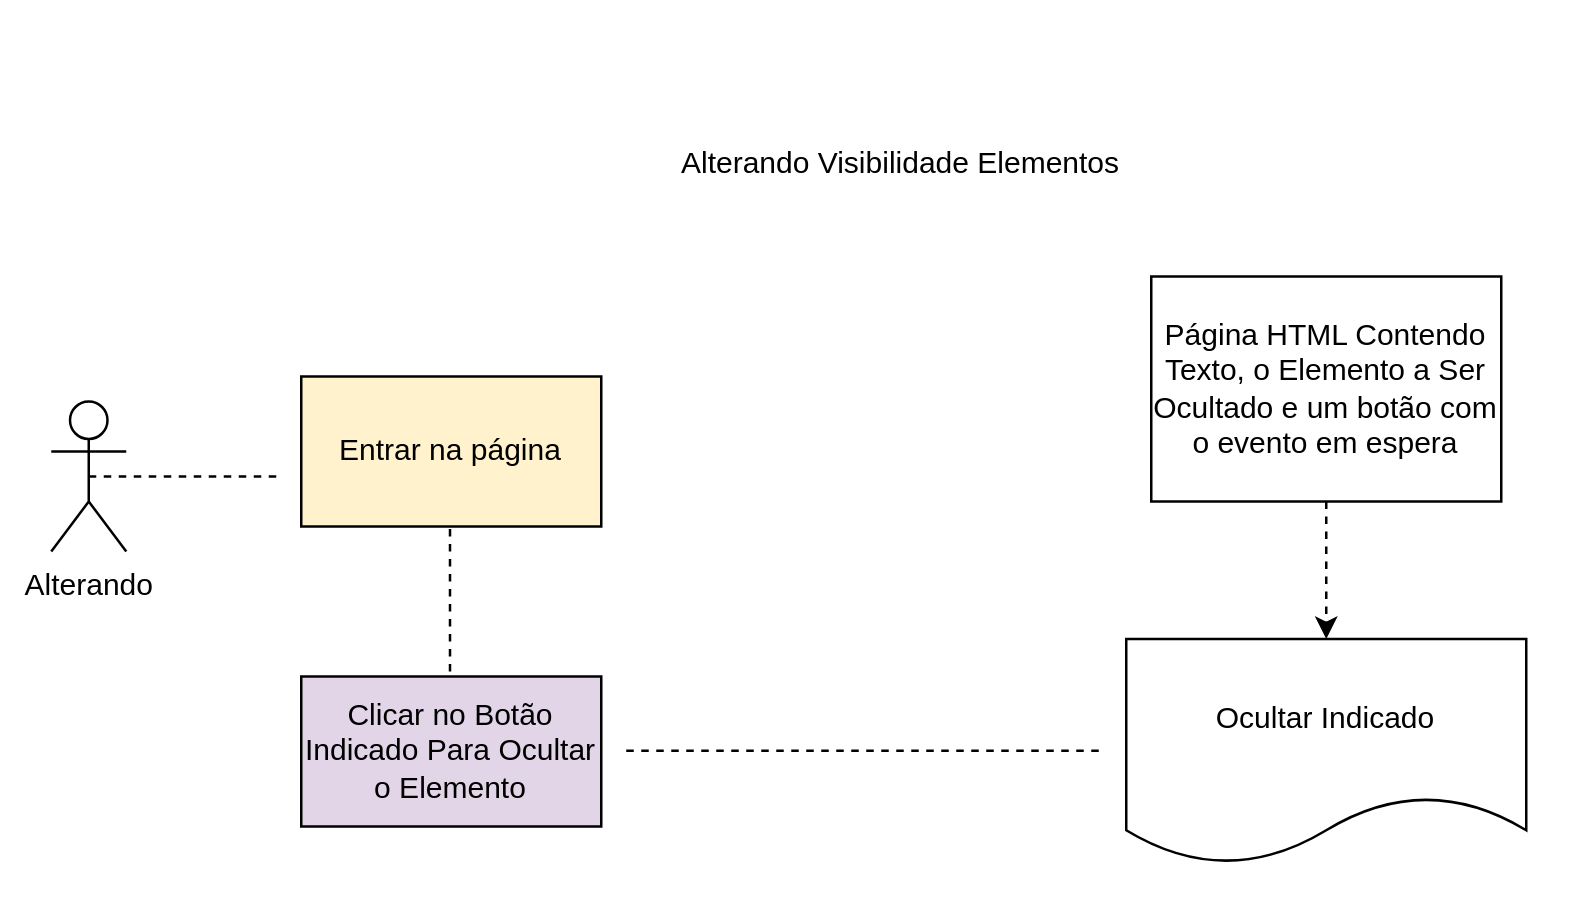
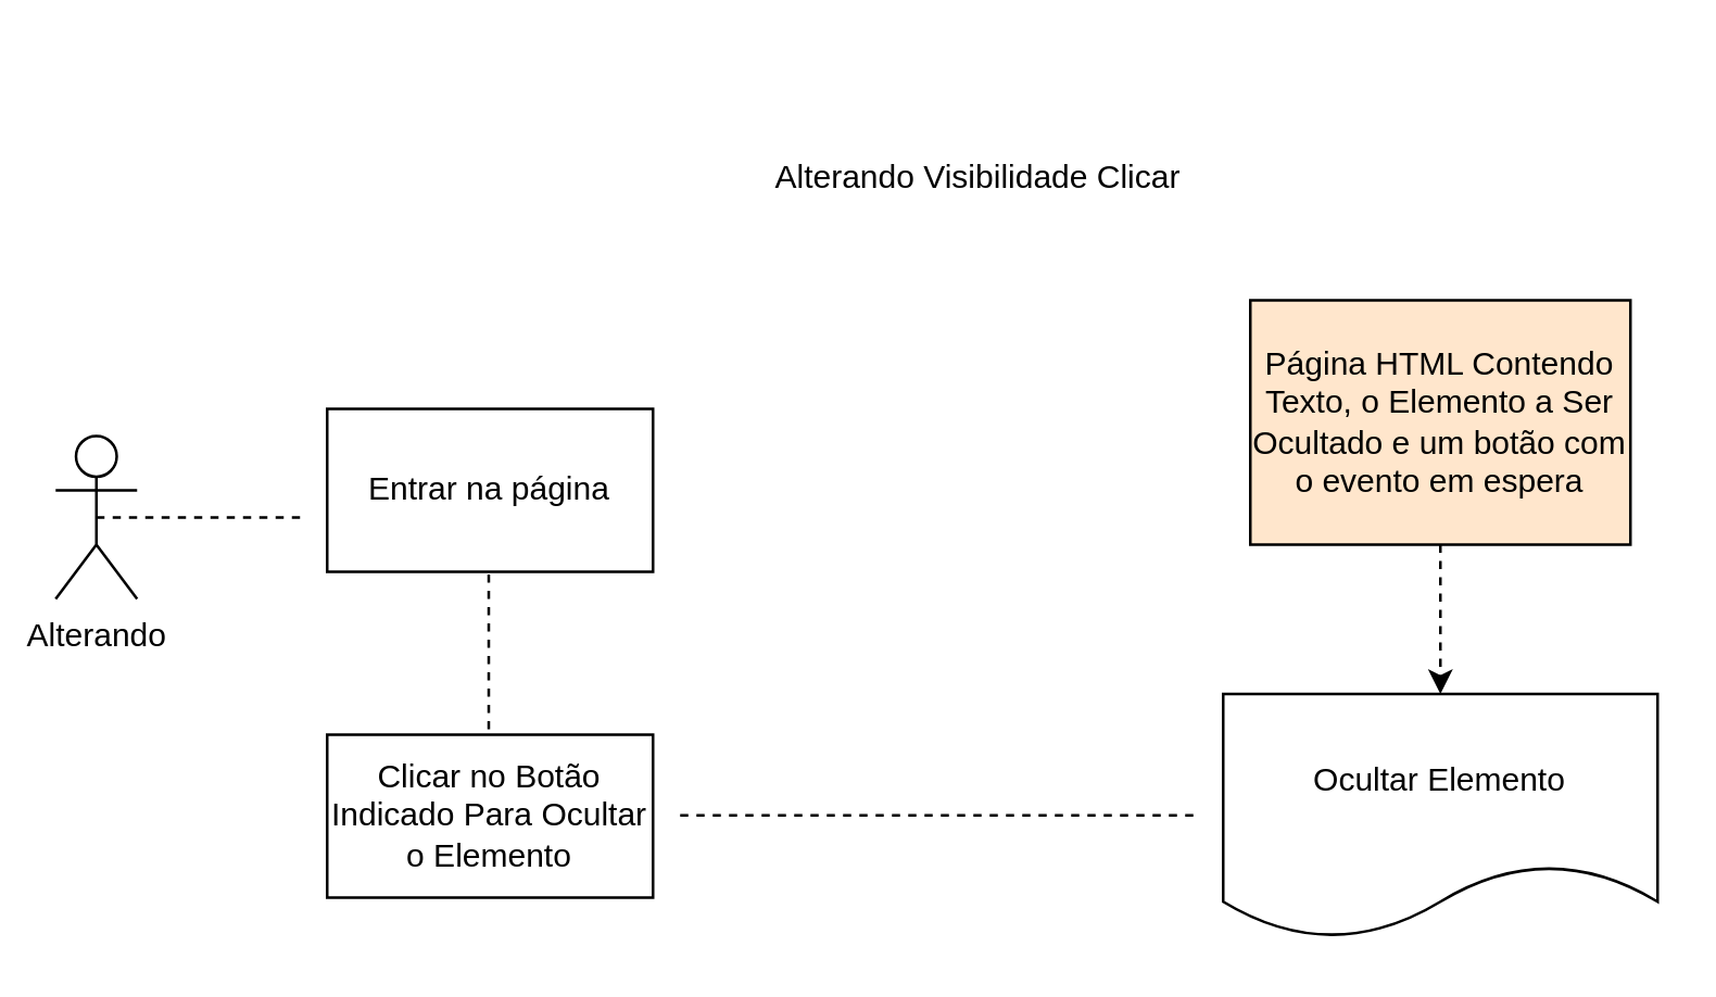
- <mxCell id="2" value="Alterando Visibilidade Elementos" style="text;html=1;strokeColor=none;fillColor=none;align=center;verticalAlign=middle;whiteSpace=wrap;rounded=0;" vertex="1" parent="1"><mxGeometry x="260" y="20" width="200" height="90" as="geometry" /></mxCell>
+ <mxCell id="2" value="Alterando Visibilidade Clicar" style="text;html=1;strokeColor=none;fillColor=none;align=center;verticalAlign=middle;whiteSpace=wrap;rounded=0;" vertex="1" parent="1"><mxGeometry x="260" y="20" width="200" height="90" as="geometry" /></mxCell>
- <mxCell id="10" value="Página HTML Contendo Texto, o Elemento a Ser Ocultado e um botão com o evento em espera" style="rounded=0;whiteSpace=wrap;html=1;" vertex="1" parent="1"><mxGeometry x="460" y="110" width="140" height="90" as="geometry" /></mxCell>
+ <mxCell id="10" value="Página HTML Contendo Texto, o Elemento a Ser Ocultado e um botão com o evento em espera" style="rounded=0;whiteSpace=wrap;html=1;fillColor=#ffe6cc;" vertex="1" parent="1"><mxGeometry x="460" y="110" width="140" height="90" as="geometry" /></mxCell>
- <mxCell id="4" value="Entrar na página" style="rounded=0;whiteSpace=wrap;html=1;fillColor=#fff2cc;" vertex="1" parent="1"><mxGeometry x="120" y="150" width="120" height="60" as="geometry" /></mxCell>
+ <mxCell id="4" value="Entrar na página" style="rounded=0;whiteSpace=wrap;html=1;" vertex="1" parent="1"><mxGeometry x="120" y="150" width="120" height="60" as="geometry" /></mxCell>
- <mxCell id="8" value="Ocultar Indicado" style="shape=document;whiteSpace=wrap;html=1;boundedLbl=1;" vertex="1" parent="1"><mxGeometry x="450" y="255" width="160" height="90" as="geometry" /></mxCell>
+ <mxCell id="8" value="Ocultar Elemento" style="shape=document;whiteSpace=wrap;html=1;boundedLbl=1;" vertex="1" parent="1"><mxGeometry x="450" y="255" width="160" height="90" as="geometry" /></mxCell>
- <mxCell id="7" value="Clicar no Botão Indicado Para Ocultar o Elemento" style="rounded=0;whiteSpace=wrap;html=1;fillColor=#e1d5e7;" vertex="1" parent="1"><mxGeometry x="120" y="270" width="120" height="60" as="geometry" /></mxCell>
+ <mxCell id="7" value="Clicar no Botão Indicado Para Ocultar o Elemento" style="rounded=0;whiteSpace=wrap;html=1;" vertex="1" parent="1"><mxGeometry x="120" y="270" width="120" height="60" as="geometry" /></mxCell>
